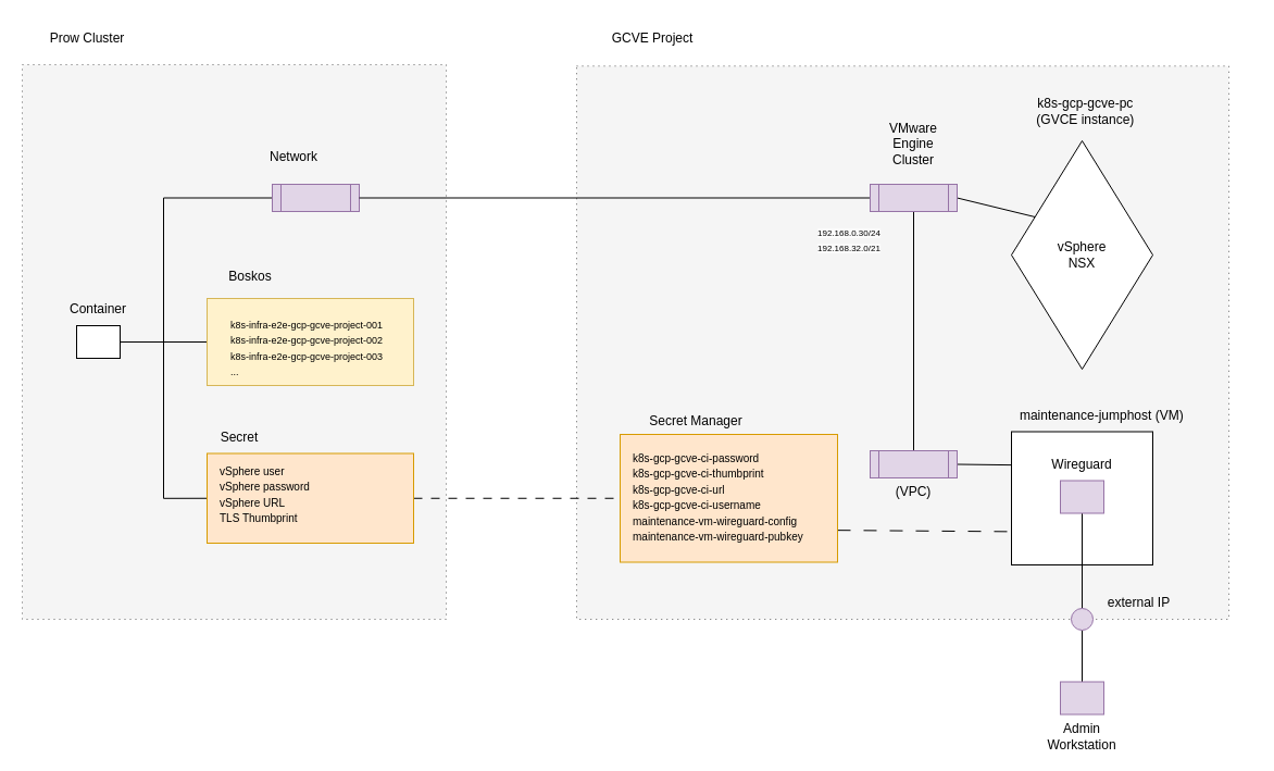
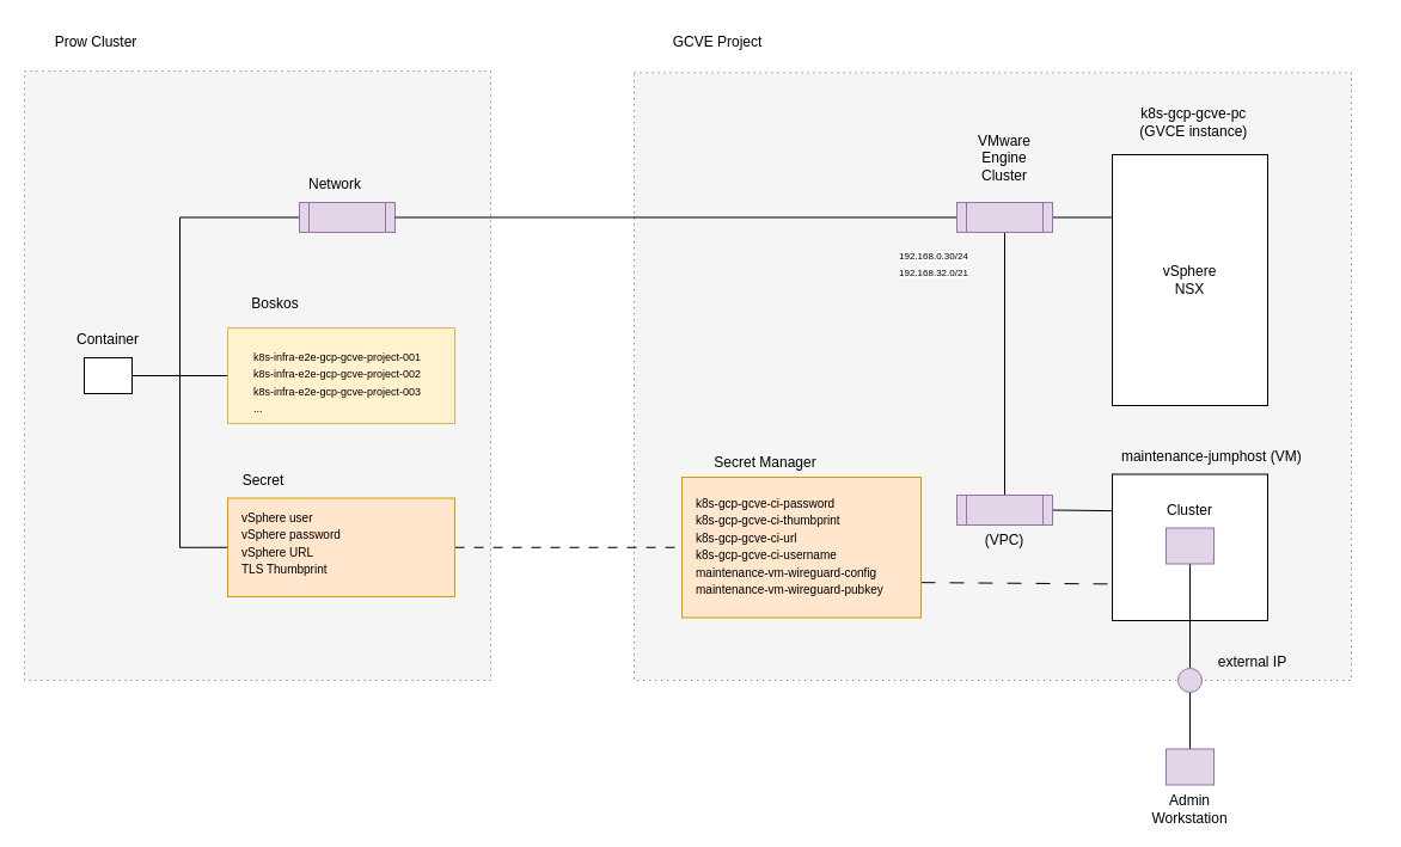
- <mxCell id="11" value="Network" style="text;html=1;align=center;verticalAlign=middle;whiteSpace=wrap;rounded=0;" parent="1" vertex="1"><mxGeometry x="240" y="129" width="60" height="30" as="geometry" /></mxCell>
+ <mxCell id="11" value="Network" style="text;html=1;align=center;verticalAlign=middle;whiteSpace=wrap;rounded=0;" parent="1" vertex="1"><mxGeometry x="250" y="139" width="60" height="30" as="geometry" /></mxCell>
- <mxCell id="6" value="&lt;div style=&quot;&quot;&gt;&lt;span style=&quot;background-color: transparent; color: light-dark(rgb(0, 0, 0), rgb(255, 255, 255));&quot;&gt;&lt;font&gt;vSphere&lt;/font&gt;&lt;/span&gt;&lt;/div&gt;&lt;div style=&quot;&quot;&gt;&lt;span style=&quot;background-color: transparent; color: light-dark(rgb(0, 0, 0), rgb(255, 255, 255));&quot;&gt;&lt;font&gt;NSX&lt;/font&gt;&lt;/span&gt;&lt;/div&gt;" style="rhombus;whiteSpace=wrap;html=1;align=center;" parent="1" vertex="1"><mxGeometry x="930" y="129" width="130" height="210" as="geometry" /></mxCell>
+ <mxCell id="6" value="&lt;div style=&quot;&quot;&gt;&lt;span style=&quot;background-color: transparent; color: light-dark(rgb(0, 0, 0), rgb(255, 255, 255));&quot;&gt;&lt;font&gt;vSphere&lt;/font&gt;&lt;/span&gt;&lt;/div&gt;&lt;div style=&quot;&quot;&gt;&lt;span style=&quot;background-color: transparent; color: light-dark(rgb(0, 0, 0), rgb(255, 255, 255));&quot;&gt;&lt;font&gt;NSX&lt;/font&gt;&lt;/span&gt;&lt;/div&gt;" style="rounded=0;whiteSpace=wrap;html=1;align=center;" parent="1" vertex="1"><mxGeometry x="930" y="129" width="130" height="210" as="geometry" /></mxCell>
- <mxCell id="34" value="Wireguard" style="text;html=1;align=center;verticalAlign=middle;whiteSpace=wrap;rounded=0;" parent="1" vertex="1"><mxGeometry x="965" y="411.5" width="60" height="30" as="geometry" /></mxCell>
+ <mxCell id="34" value="Cluster" style="text;html=1;align=center;verticalAlign=middle;whiteSpace=wrap;rounded=0;" parent="1" vertex="1"><mxGeometry x="965" y="411.5" width="60" height="30" as="geometry" /></mxCell>
